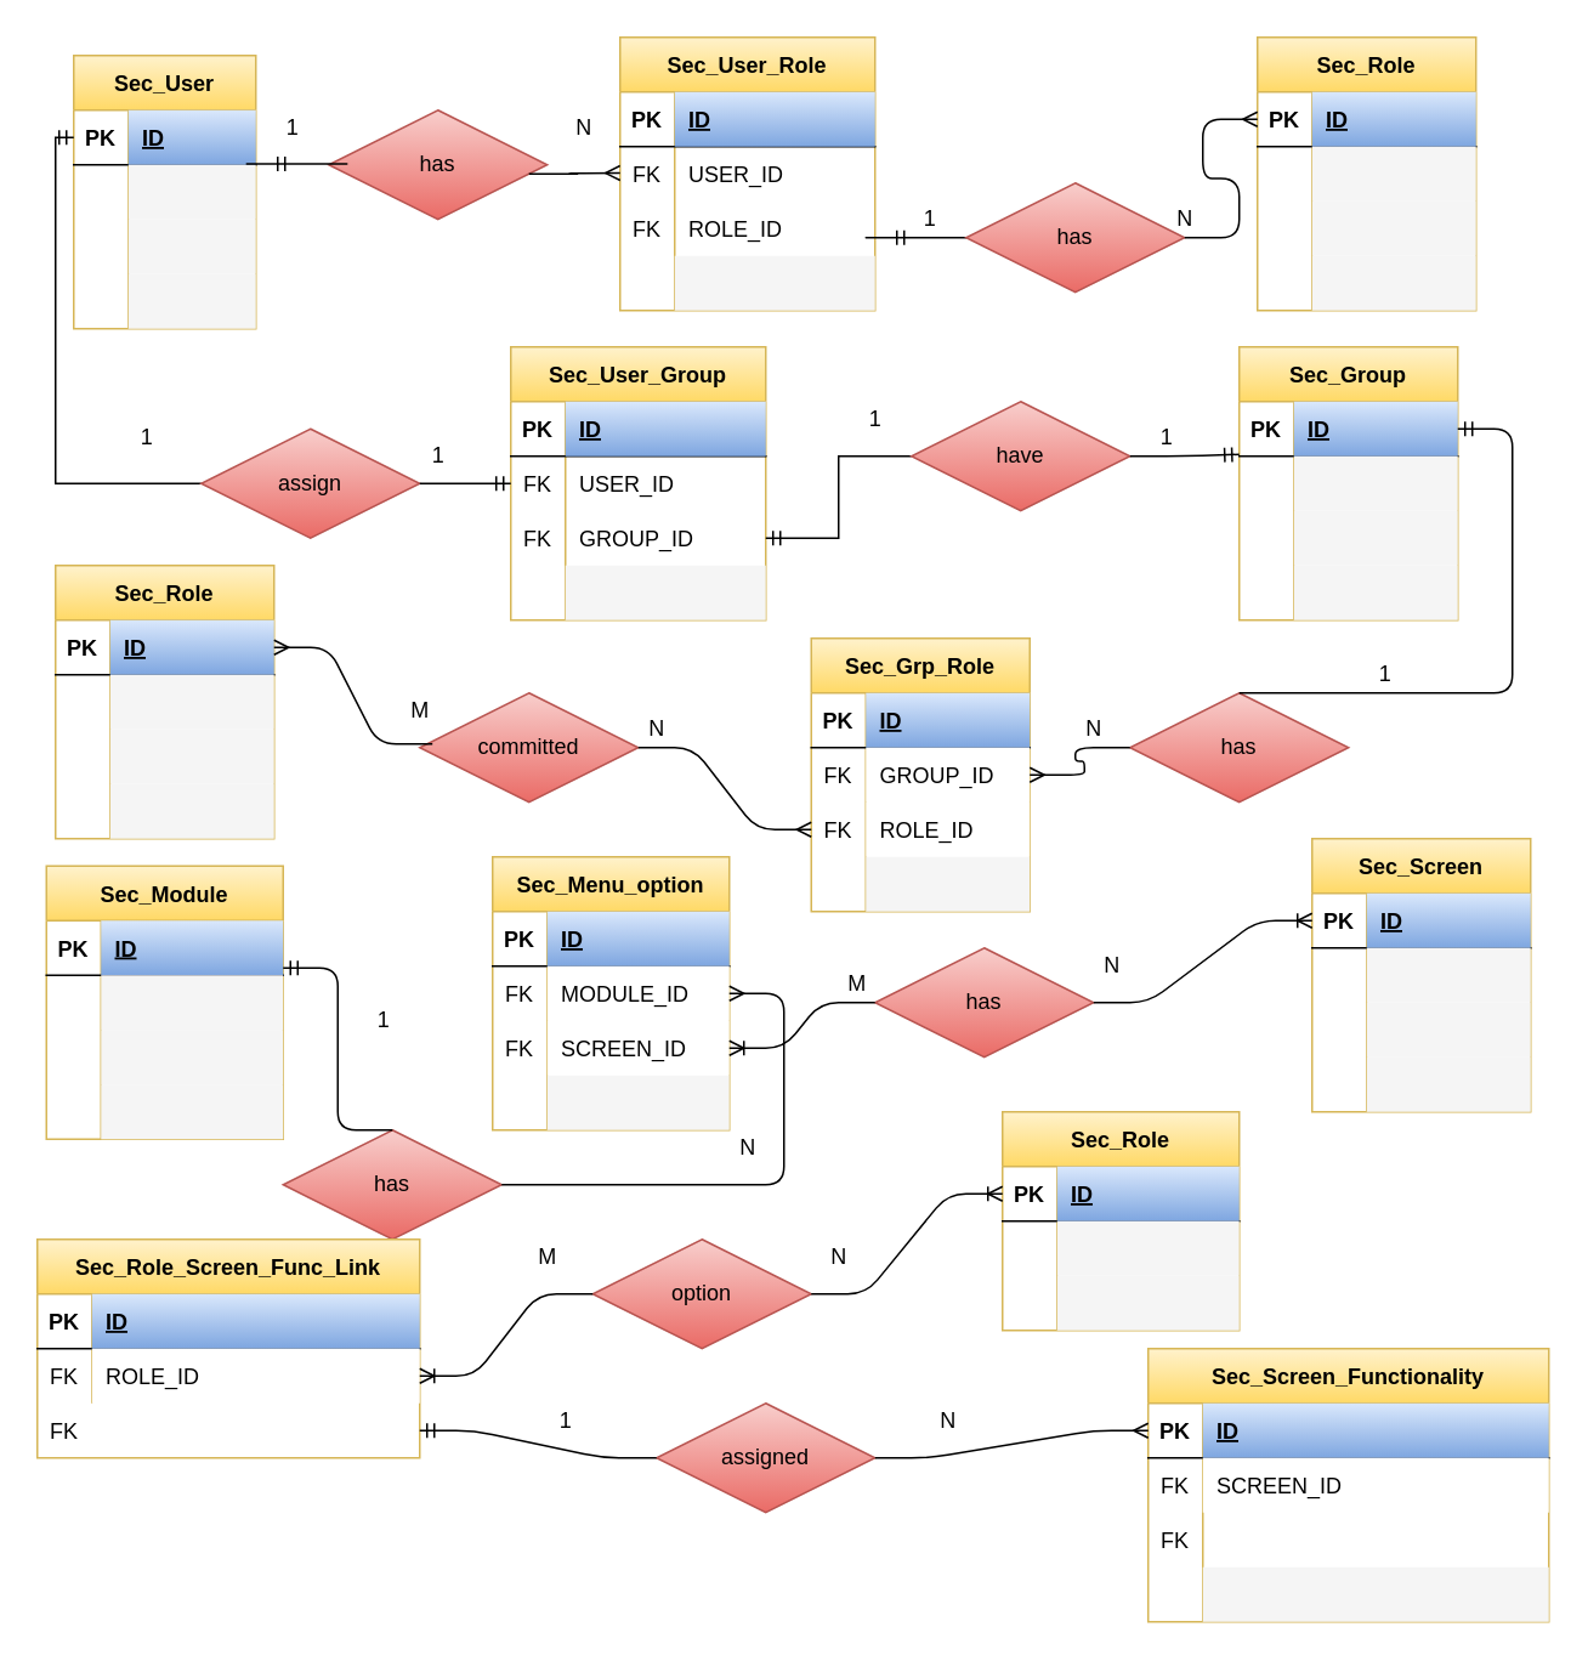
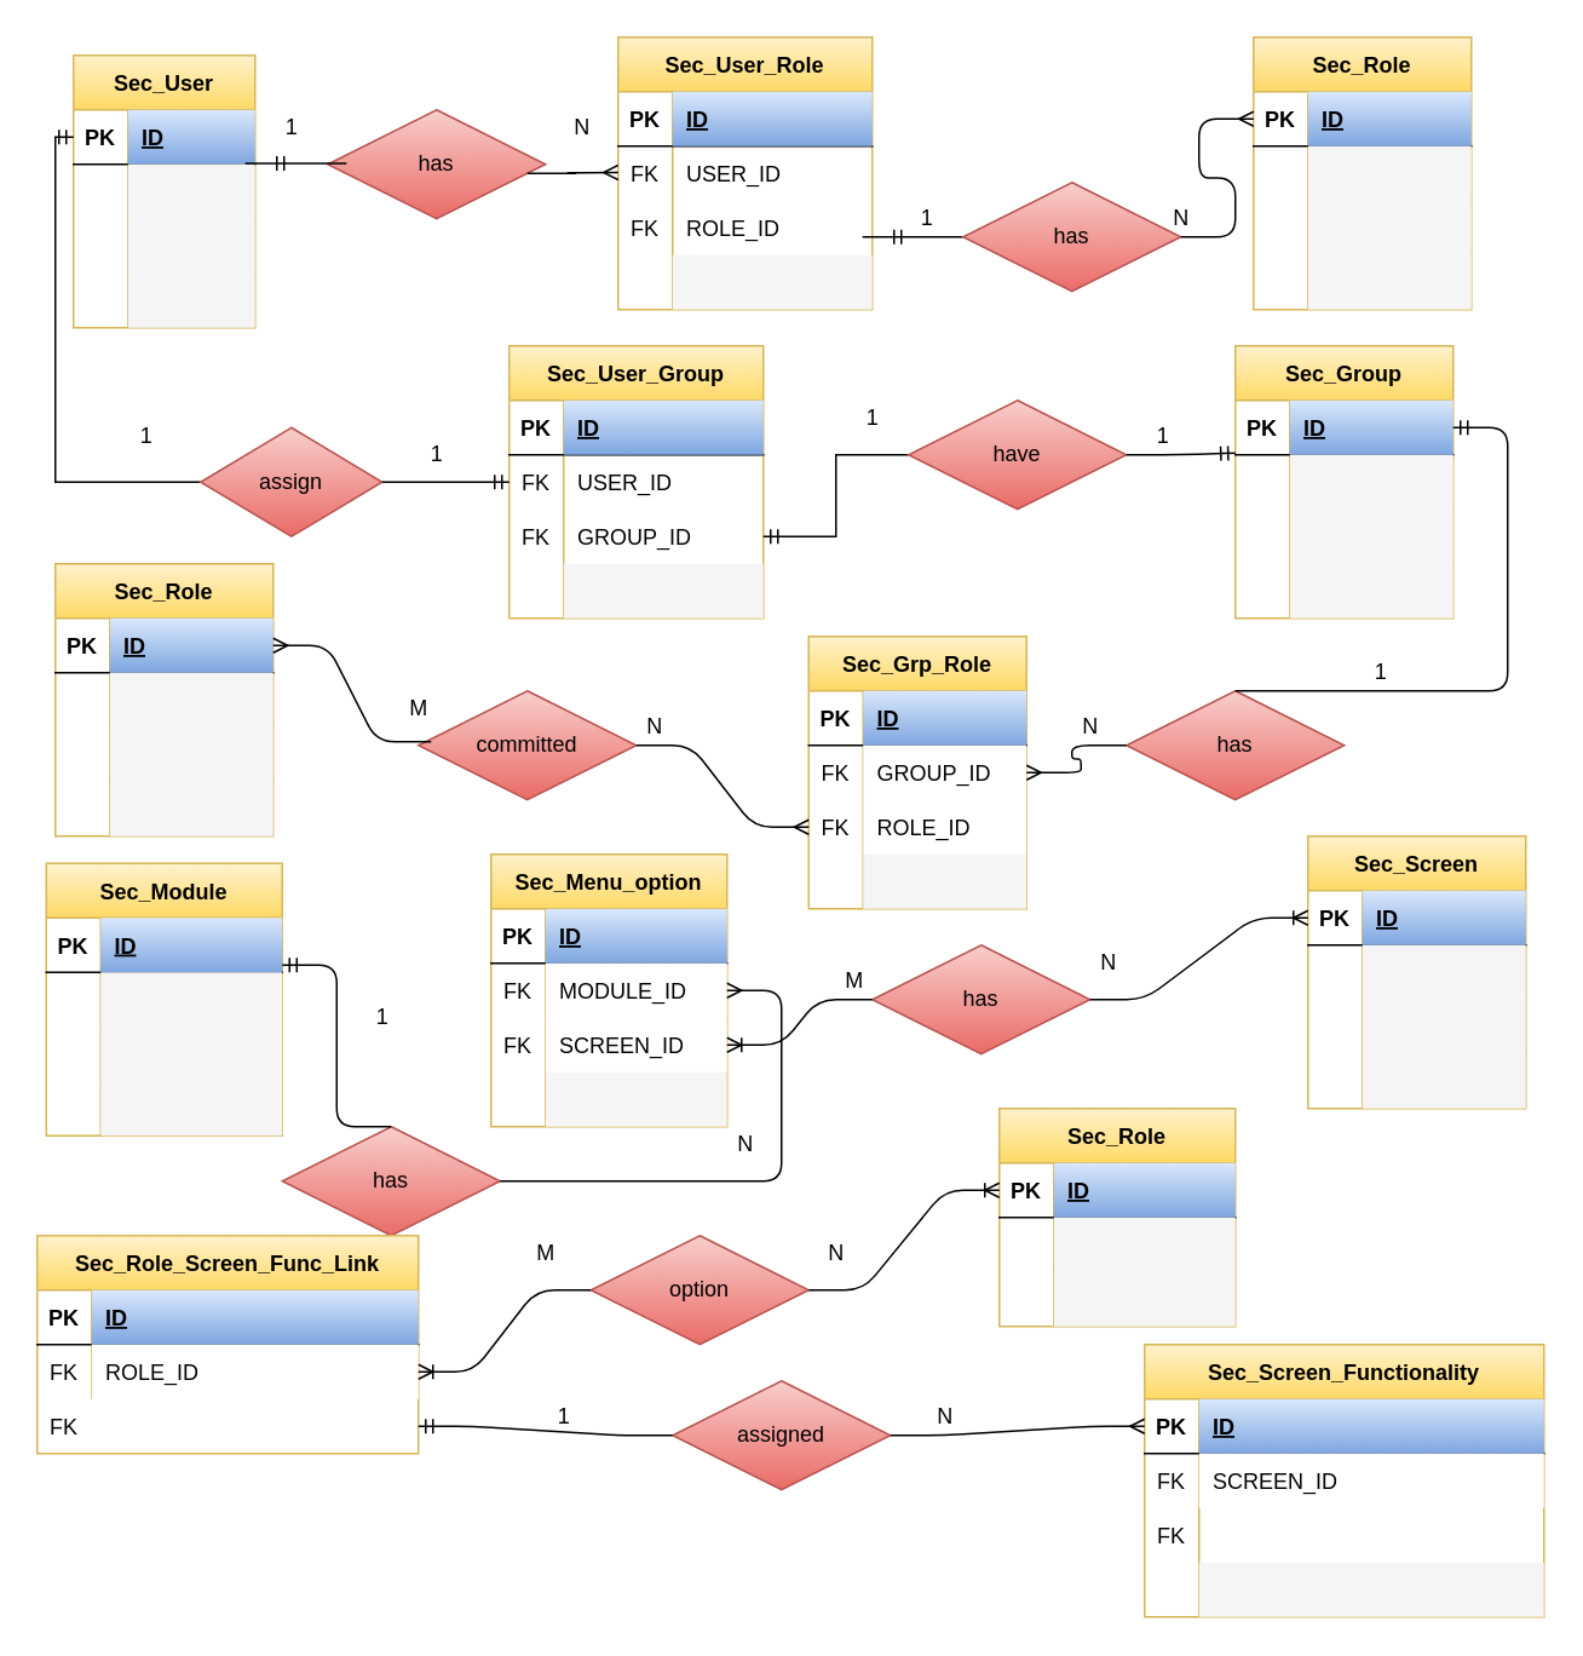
- <mxCell id="65" value="assign" style="shape=rhombus;perimeter=rhombusPerimeter;whiteSpace=wrap;html=1;align=center;fillColor=#f8cecc;strokeColor=#b85450;gradientColor=#ea6b66;" parent="1" vertex="1"><mxGeometry x="110" y="235" width="120" height="60" as="geometry" /></mxCell>
+ <mxCell id="65" value="assign" style="shape=rhombus;perimeter=rhombusPerimeter;whiteSpace=wrap;html=1;align=center;fillColor=#f8cecc;strokeColor=#b85450;gradientColor=#ea6b66;" parent="1" vertex="1"><mxGeometry x="110" y="235" width="100" height="60" as="geometry" /></mxCell>
- <mxCell id="208" value="assigned" style="shape=rhombus;perimeter=rhombusPerimeter;whiteSpace=wrap;html=1;align=center;fillColor=#f8cecc;strokeColor=#b85450;gradientColor=#ea6b66;" parent="1" vertex="1"><mxGeometry x="360" y="770" width="120" height="60" as="geometry" /></mxCell>
+ <mxCell id="208" value="assigned" style="shape=rhombus;perimeter=rhombusPerimeter;whiteSpace=wrap;html=1;align=center;fillColor=#f8cecc;strokeColor=#b85450;gradientColor=#ea6b66;" parent="1" vertex="1"><mxGeometry x="370" y="760" width="120" height="60" as="geometry" /></mxCell>
